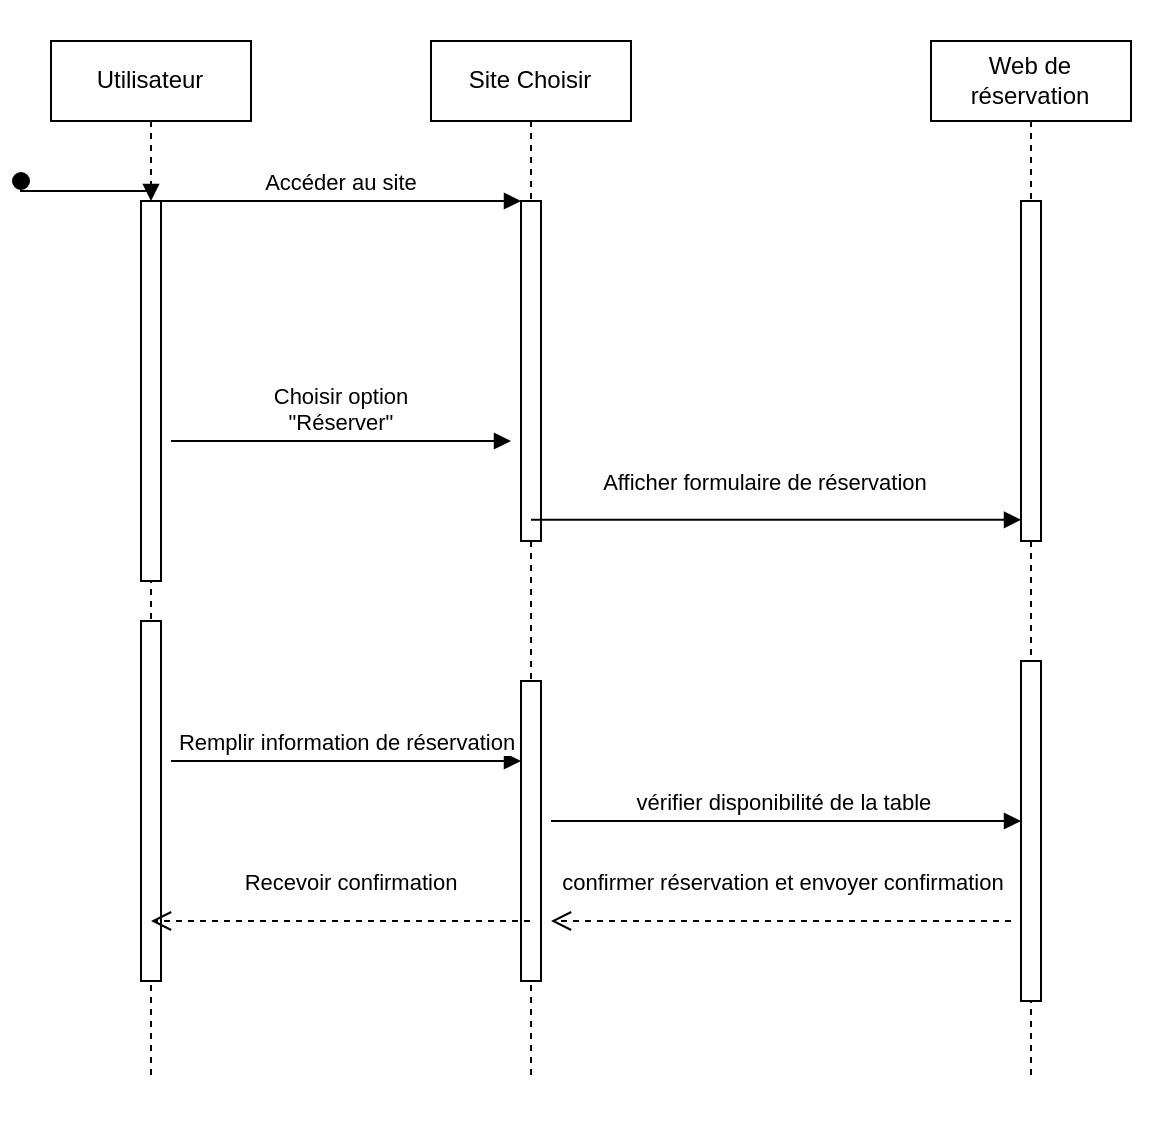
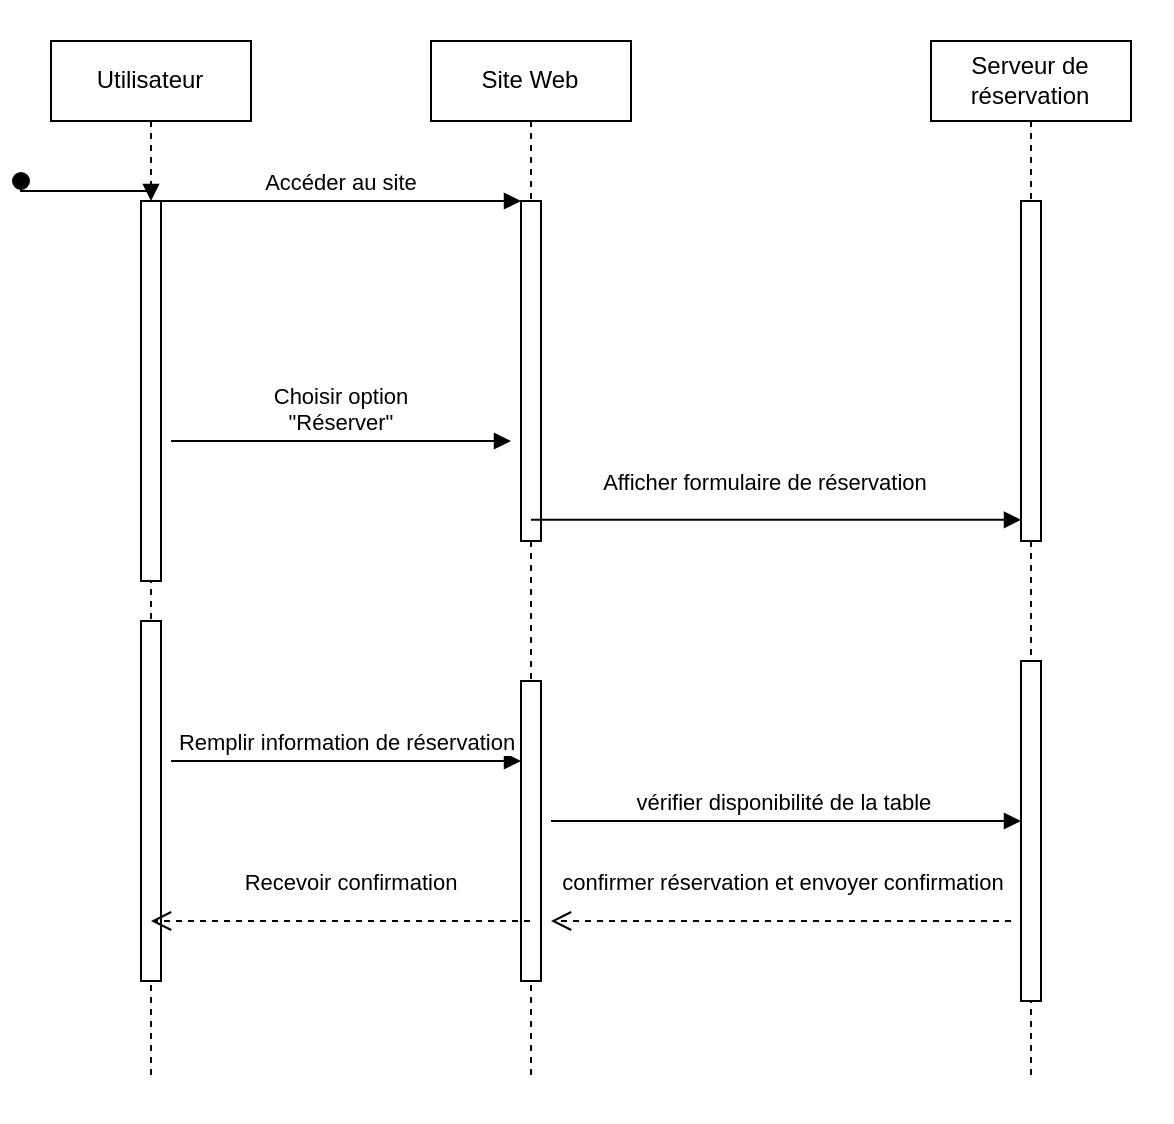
- <mxCell id="6" value="Site Choisir" style="shape=umlLifeline;perimeter=lifelinePerimeter;whiteSpace=wrap;html=1;container=0;dropTarget=0;collapsible=0;recursiveResize=0;outlineConnect=0;portConstraint=eastwest;newEdgeStyle={&quot;edgeStyle&quot;:&quot;elbowEdgeStyle&quot;,&quot;elbow&quot;:&quot;vertical&quot;,&quot;curved&quot;:0,&quot;rounded&quot;:0};" vertex="1" parent="1"><mxGeometry x="210" y="20" width="100" height="520" as="geometry" /></mxCell>
+ <mxCell id="6" value="Site Web" style="shape=umlLifeline;perimeter=lifelinePerimeter;whiteSpace=wrap;html=1;container=0;dropTarget=0;collapsible=0;recursiveResize=0;outlineConnect=0;portConstraint=eastwest;newEdgeStyle={&quot;edgeStyle&quot;:&quot;elbowEdgeStyle&quot;,&quot;elbow&quot;:&quot;vertical&quot;,&quot;curved&quot;:0,&quot;rounded&quot;:0};" vertex="1" parent="1"><mxGeometry x="210" y="20" width="100" height="520" as="geometry" /></mxCell>
- <mxCell id="10" value="Web de réservation" style="shape=umlLifeline;perimeter=lifelinePerimeter;whiteSpace=wrap;html=1;container=0;dropTarget=0;collapsible=0;recursiveResize=0;outlineConnect=0;portConstraint=eastwest;newEdgeStyle={&quot;edgeStyle&quot;:&quot;elbowEdgeStyle&quot;,&quot;elbow&quot;:&quot;vertical&quot;,&quot;curved&quot;:0,&quot;rounded&quot;:0};" vertex="1" parent="1"><mxGeometry x="460" y="20" width="100" height="520" as="geometry" /></mxCell>
+ <mxCell id="10" value="Serveur de réservation" style="shape=umlLifeline;perimeter=lifelinePerimeter;whiteSpace=wrap;html=1;container=0;dropTarget=0;collapsible=0;recursiveResize=0;outlineConnect=0;portConstraint=eastwest;newEdgeStyle={&quot;edgeStyle&quot;:&quot;elbowEdgeStyle&quot;,&quot;elbow&quot;:&quot;vertical&quot;,&quot;curved&quot;:0,&quot;rounded&quot;:0};" vertex="1" parent="1"><mxGeometry x="460" y="20" width="100" height="520" as="geometry" /></mxCell>
